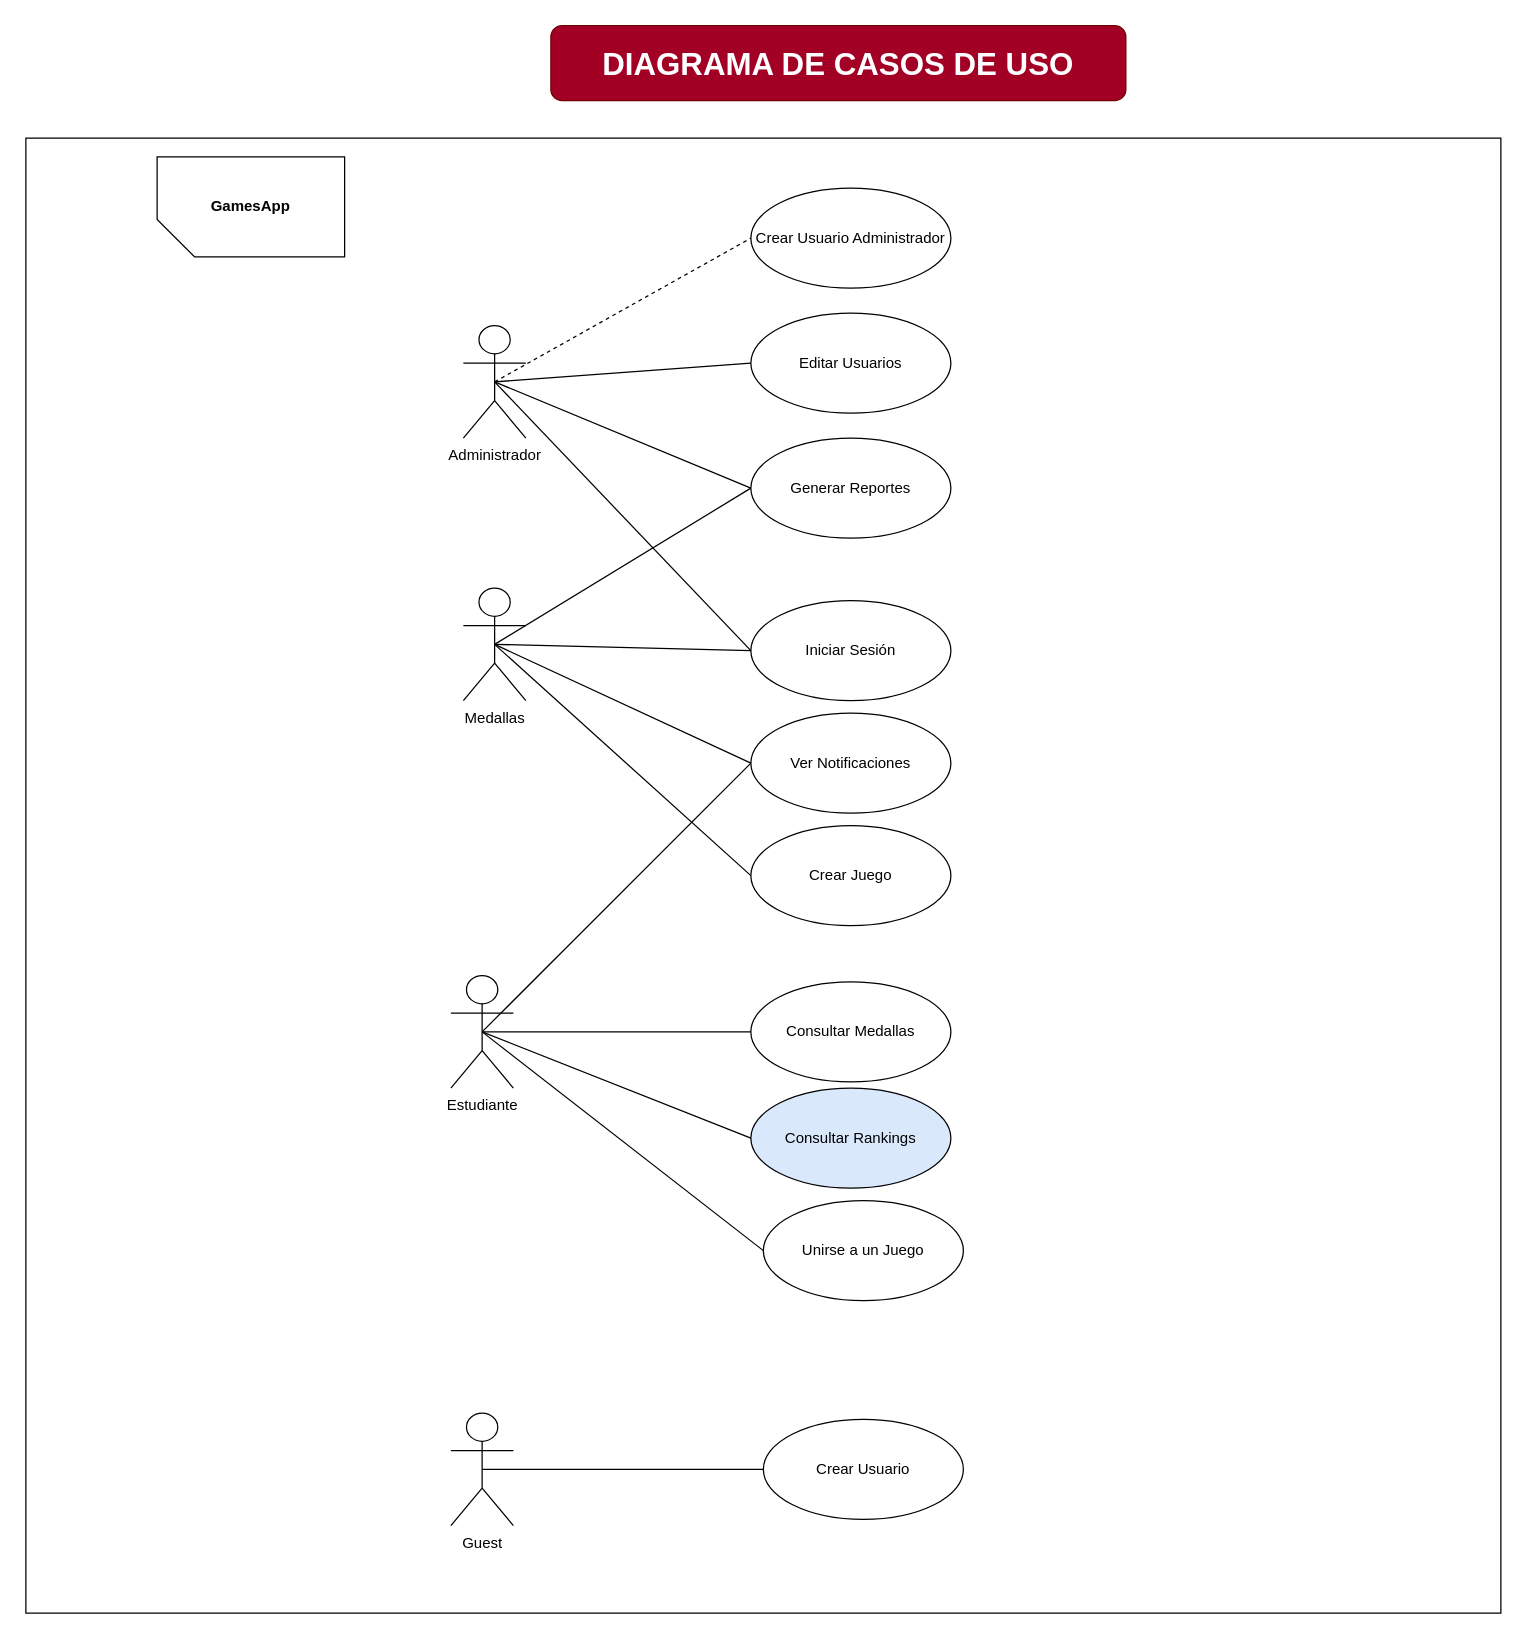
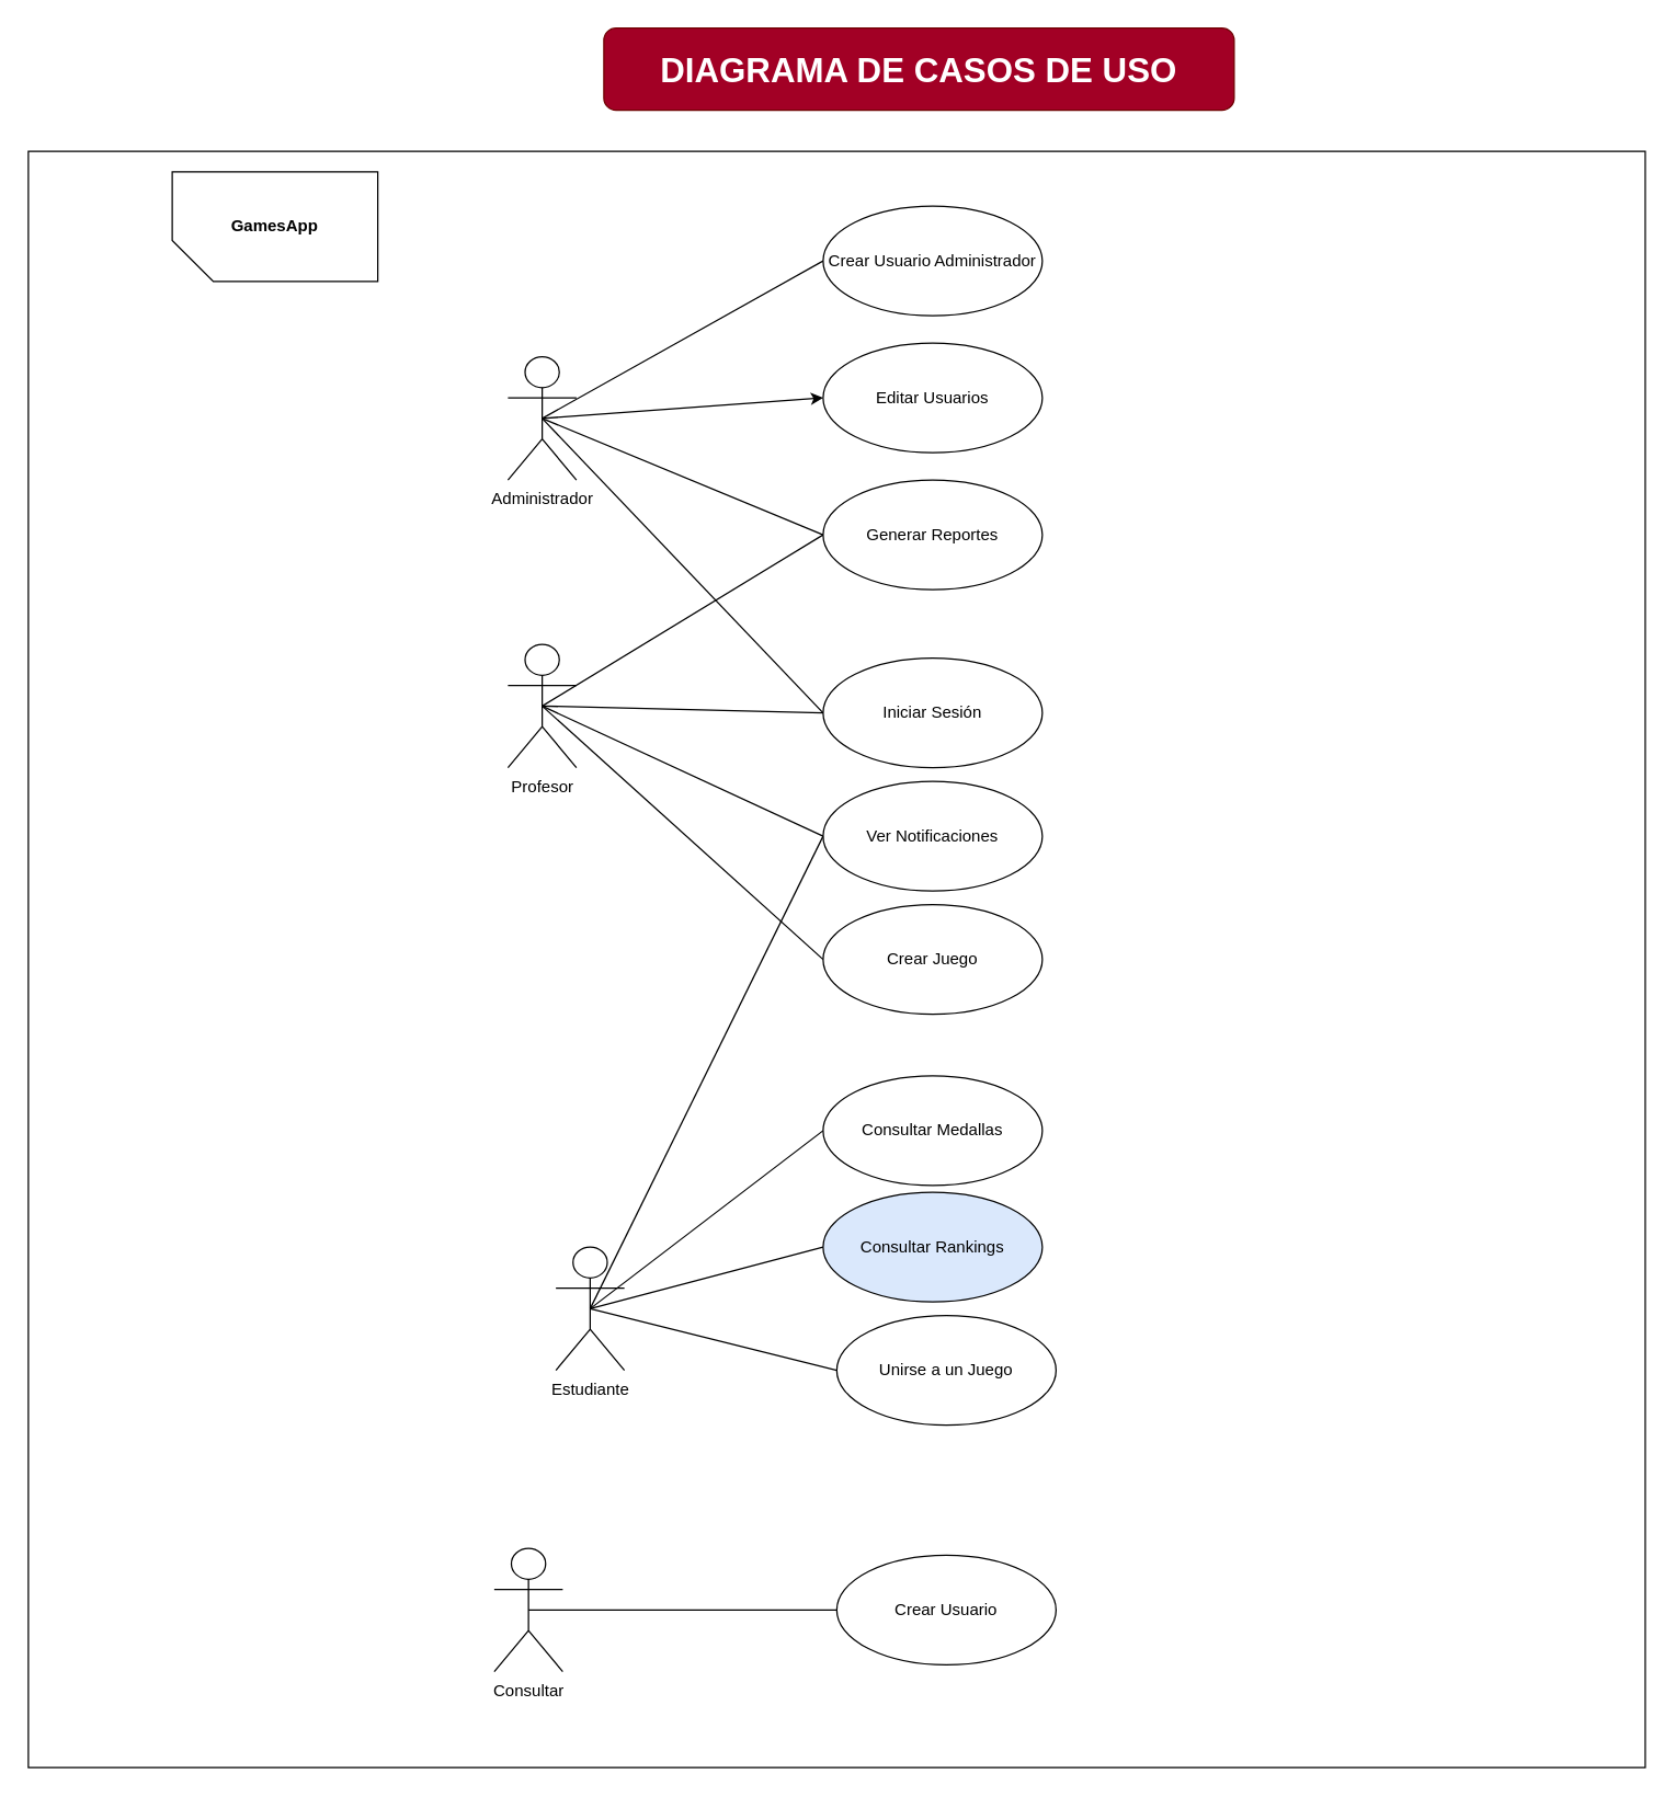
- <mxCell id="13" value="" style="endArrow=none;html=1;rounded=0;exitX=0.5;exitY=0.5;exitDx=0;exitDy=0;exitPerimeter=0;entryX=0;entryY=0.5;entryDx=0;entryDy=0;dashed=1;" edge="1" parent="1" source="8" target="12"><mxGeometry width="50" height="50" relative="1" as="geometry"><mxPoint x="490" y="350" as="sourcePoint" /><mxPoint x="540" y="300" as="targetPoint" /></mxGeometry></mxCell>
+ <mxCell id="13" value="" style="endArrow=none;html=1;rounded=0;exitX=0.5;exitY=0.5;exitDx=0;exitDy=0;exitPerimeter=0;entryX=0;entryY=0.5;entryDx=0;entryDy=0;" edge="1" parent="1" source="8" target="12"><mxGeometry width="50" height="50" relative="1" as="geometry"><mxPoint x="490" y="350" as="sourcePoint" /><mxPoint x="540" y="300" as="targetPoint" /></mxGeometry></mxCell>
- <mxCell id="18" value="" style="endArrow=none;html=1;rounded=0;exitX=0.5;exitY=0.5;exitDx=0;exitDy=0;exitPerimeter=0;entryX=0;entryY=0.5;entryDx=0;entryDy=0;" edge="1" parent="1" source="8" target="14"><mxGeometry width="50" height="50" relative="1" as="geometry"><mxPoint x="420" y="480" as="sourcePoint" /><mxPoint x="470" y="430" as="targetPoint" /></mxGeometry></mxCell>
+ <mxCell id="18" value="" style="endArrow=classic;html=1;rounded=0;exitX=0.5;exitY=0.5;exitDx=0;exitDy=0;exitPerimeter=0;entryX=0;entryY=0.5;entryDx=0;entryDy=0;" edge="1" parent="1" source="8" target="14"><mxGeometry width="50" height="50" relative="1" as="geometry"><mxPoint x="420" y="480" as="sourcePoint" /><mxPoint x="470" y="430" as="targetPoint" /></mxGeometry></mxCell>
- <mxCell id="6" value="Medallas" style="shape=umlActor;verticalLabelPosition=bottom;verticalAlign=top;html=1;outlineConnect=0;" vertex="1" parent="1"><mxGeometry x="370" y="470" width="50" height="90" as="geometry" /></mxCell>
+ <mxCell id="6" value="Profesor" style="shape=umlActor;verticalLabelPosition=bottom;verticalAlign=top;html=1;outlineConnect=0;" vertex="1" parent="1"><mxGeometry x="370" y="470" width="50" height="90" as="geometry" /></mxCell>
- <mxCell id="7" value="Estudiante" style="shape=umlActor;verticalLabelPosition=bottom;verticalAlign=top;html=1;outlineConnect=0;" vertex="1" parent="1"><mxGeometry x="360" y="780" width="50" height="90" as="geometry" /></mxCell>
+ <mxCell id="7" value="Estudiante" style="shape=umlActor;verticalLabelPosition=bottom;verticalAlign=top;html=1;outlineConnect=0;" vertex="1" parent="1"><mxGeometry x="405" y="910" width="50" height="90" as="geometry" /></mxCell>
- <mxCell id="9" value="Guest" style="shape=umlActor;verticalLabelPosition=bottom;verticalAlign=top;html=1;outlineConnect=0;" vertex="1" parent="1"><mxGeometry x="360" y="1130" width="50" height="90" as="geometry" /></mxCell>
+ <mxCell id="9" value="Consultar" style="shape=umlActor;verticalLabelPosition=bottom;verticalAlign=top;html=1;outlineConnect=0;" vertex="1" parent="1"><mxGeometry x="360" y="1130" width="50" height="90" as="geometry" /></mxCell>
